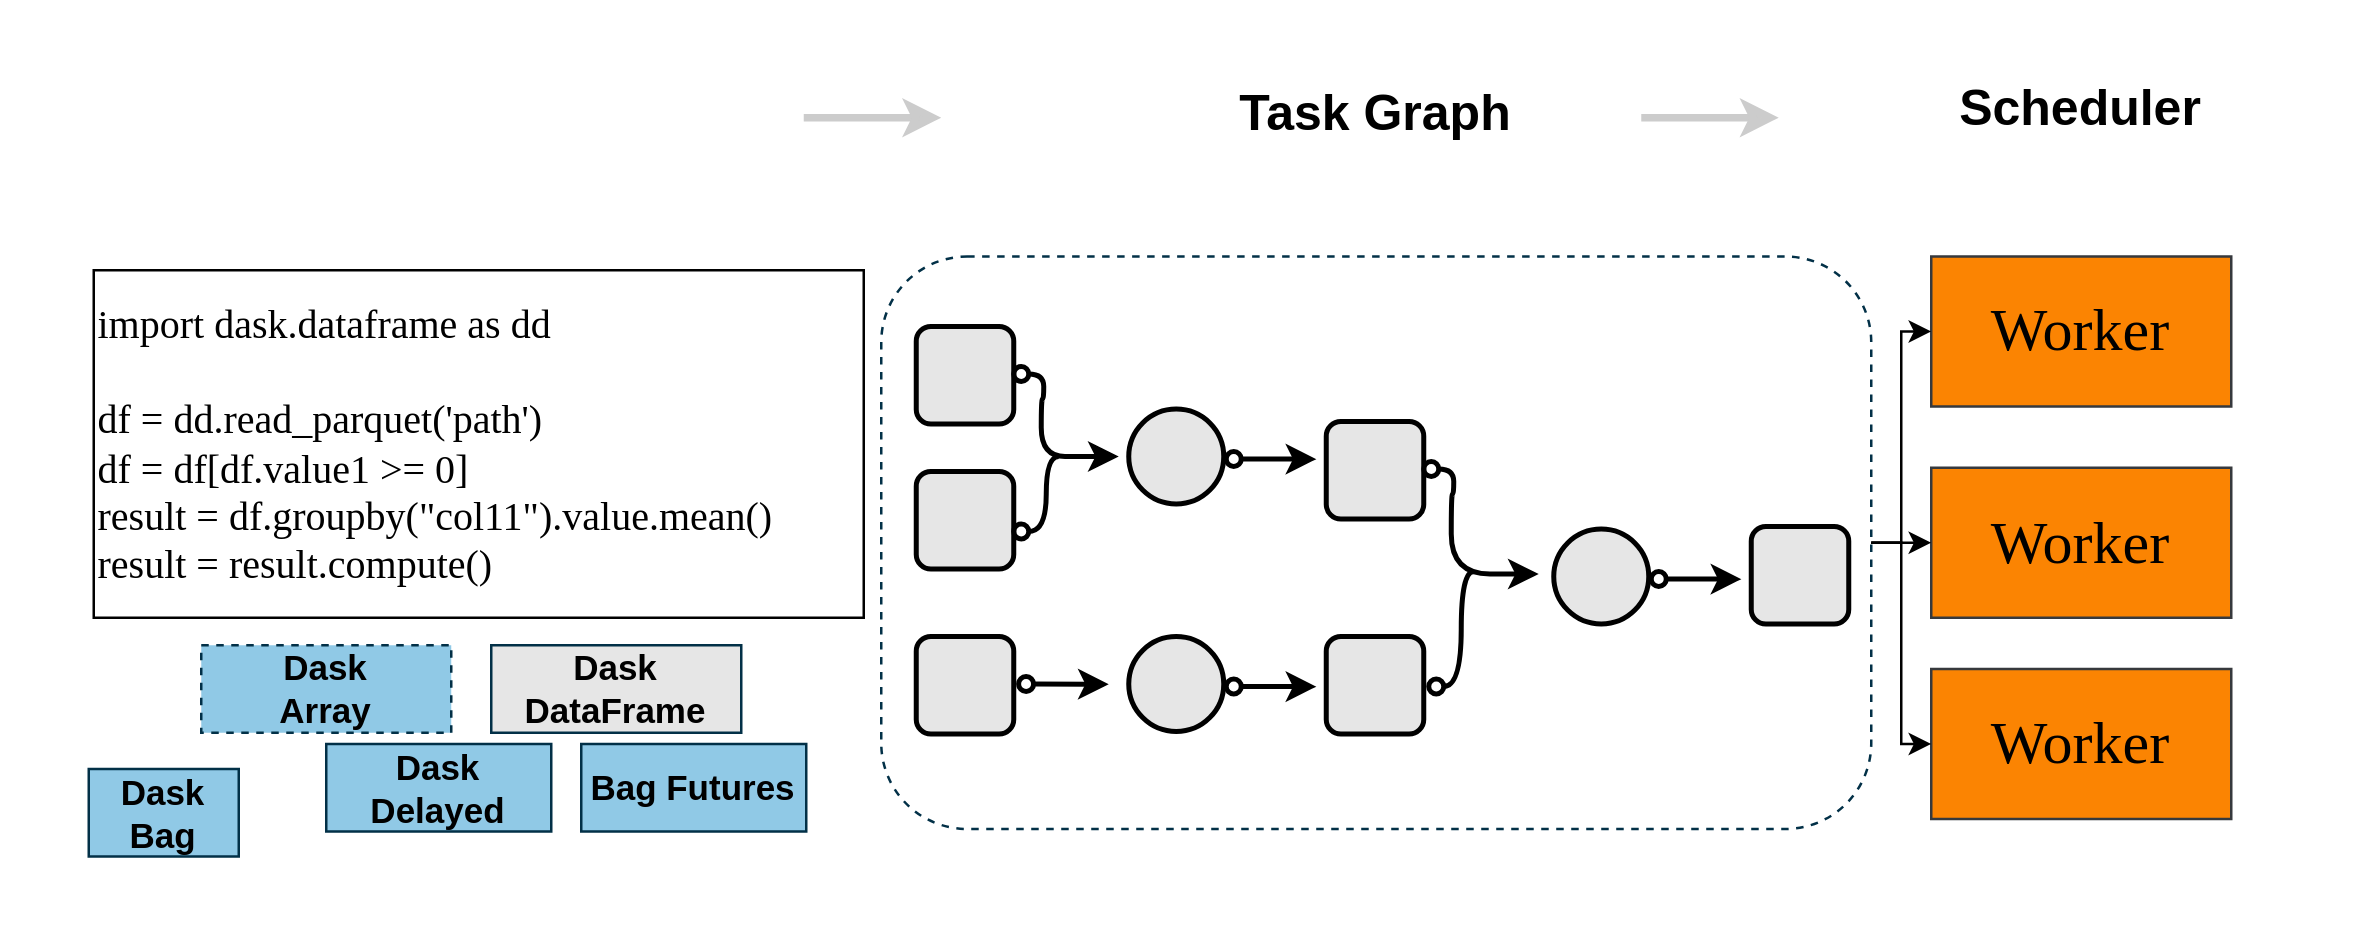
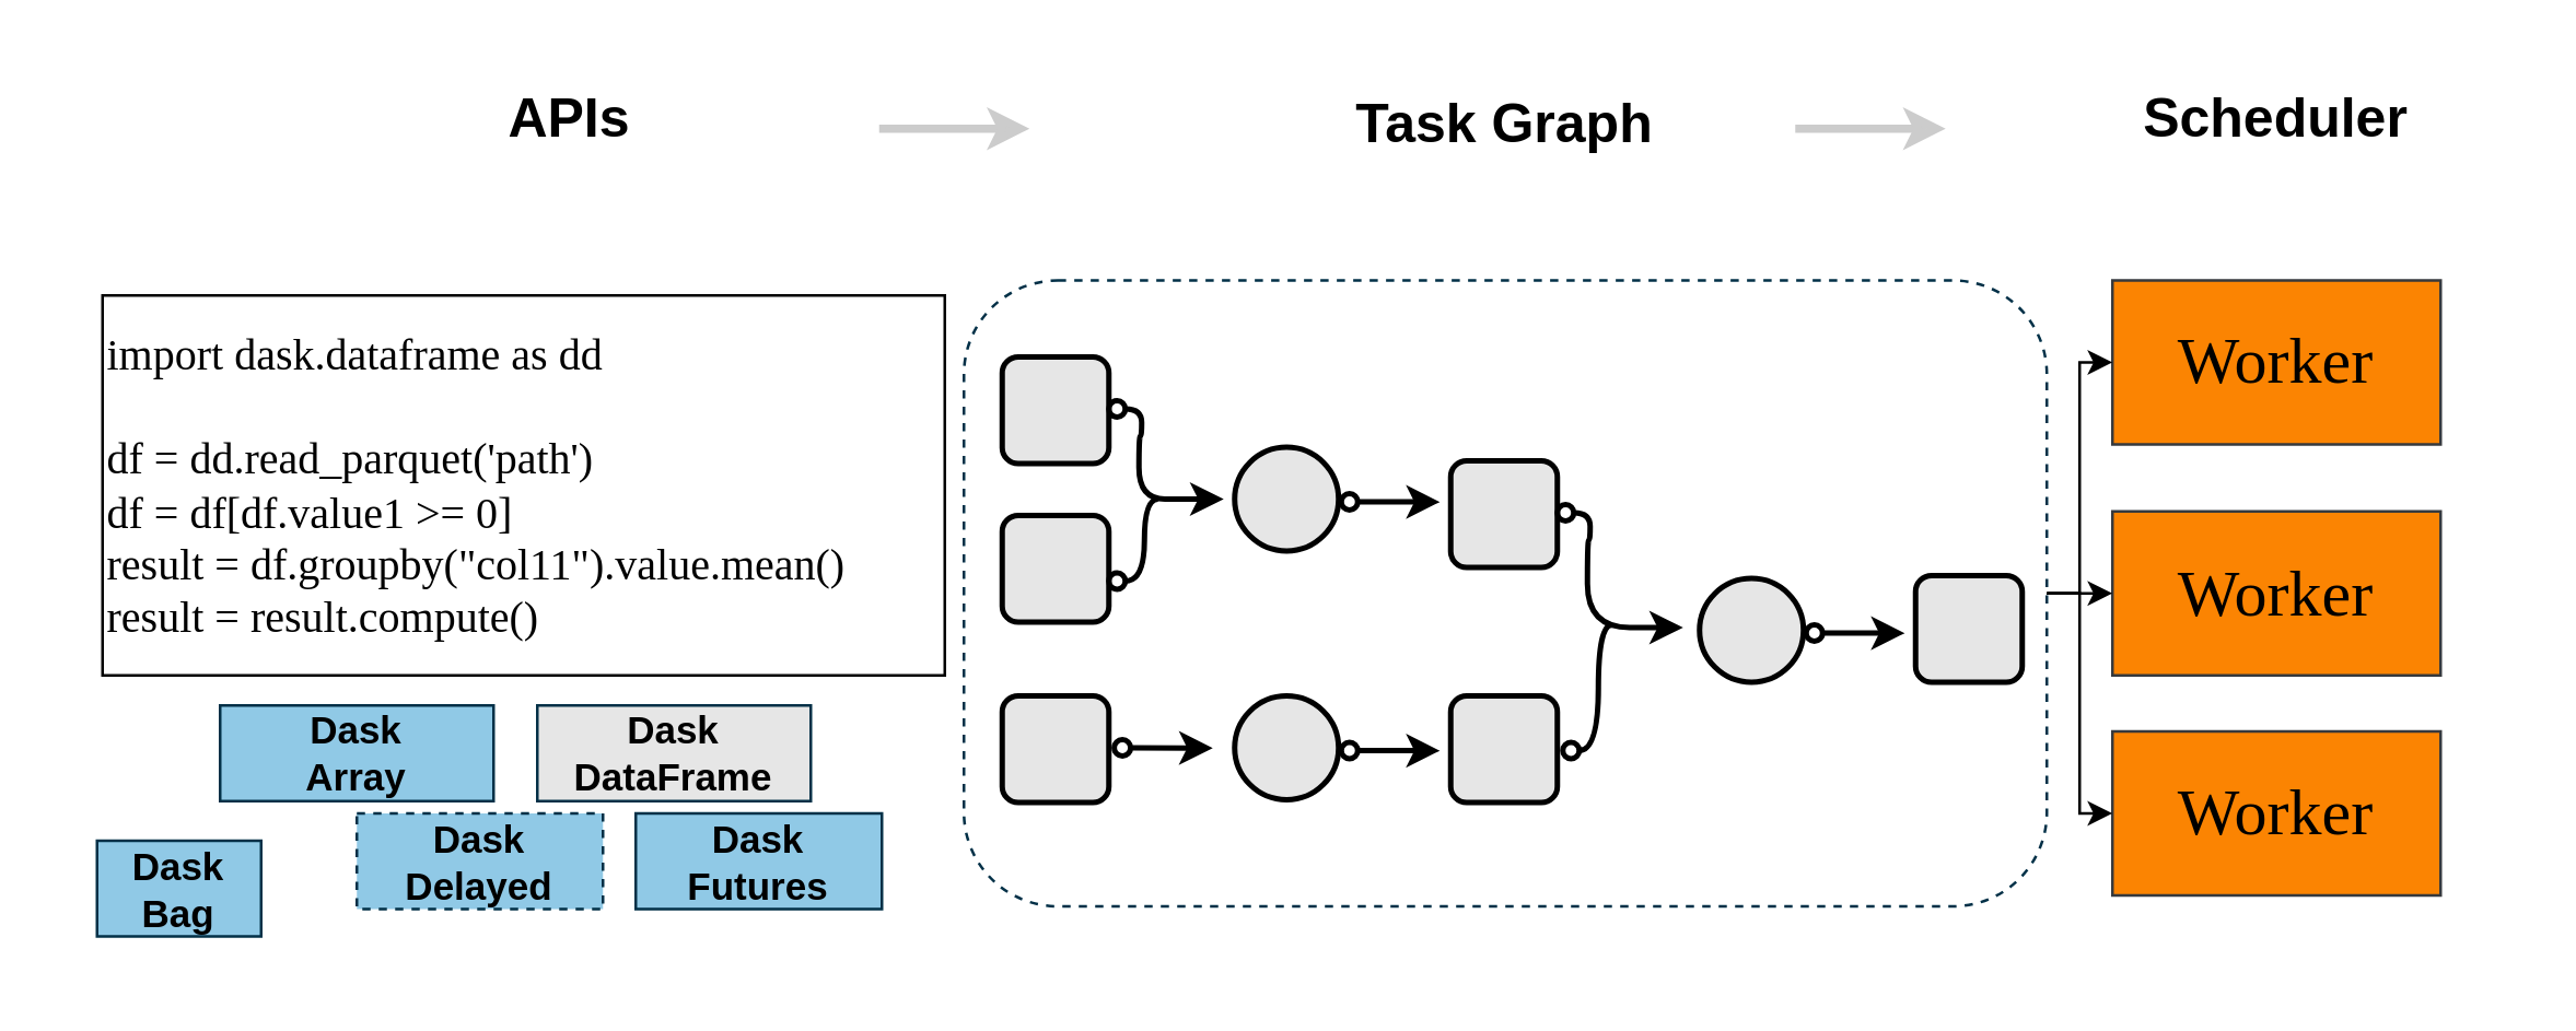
+ <mxCell id="5" value="&lt;span style=&quot;font-size: 20px;&quot;&gt;&lt;b&gt;APIs&lt;/b&gt;&lt;/span&gt;" style="text;html=1;strokeColor=none;fillColor=none;align=center;verticalAlign=middle;whiteSpace=wrap;rounded=0;" parent="1" vertex="1"><mxGeometry x="163" y="27" width="90" height="30" as="geometry" /></mxCell>
- <mxCell id="3" value="&lt;b style=&quot;font-size: 14px;&quot;&gt;Dask &lt;br&gt;Array&lt;/b&gt;" style="rounded=0;whiteSpace=wrap;html=1;fillColor=#90C9E6;strokeColor=#023047;fontSize=14;dashed=1;" parent="1" vertex="1"><mxGeometry x="80" y="257.5" width="100" height="35" as="geometry" /></mxCell>
+ <mxCell id="3" value="&lt;b style=&quot;font-size: 14px;&quot;&gt;Dask &lt;br&gt;Array&lt;/b&gt;" style="rounded=0;whiteSpace=wrap;html=1;fillColor=#90C9E6;strokeColor=#023047;fontSize=14;" parent="1" vertex="1"><mxGeometry x="80" y="257.5" width="100" height="35" as="geometry" /></mxCell>
- <mxCell id="30" value="&lt;b style=&quot;font-size: 14px;&quot;&gt;Dask Delayed&lt;/b&gt;" style="rounded=0;whiteSpace=wrap;html=1;fillColor=#90C9E6;strokeColor=#023047;fontSize=14;" parent="1" vertex="1"><mxGeometry x="130" y="297" width="90" height="35" as="geometry" /></mxCell>
+ <mxCell id="30" value="&lt;b style=&quot;font-size: 14px;&quot;&gt;Dask Delayed&lt;/b&gt;" style="rounded=0;whiteSpace=wrap;html=1;fillColor=#90C9E6;strokeColor=#023047;fontSize=14;dashed=1;" parent="1" vertex="1"><mxGeometry x="130" y="297" width="90" height="35" as="geometry" /></mxCell>
- <mxCell id="31" value="&lt;b style=&quot;font-size: 14px;&quot;&gt;Bag Futures&lt;/b&gt;" style="rounded=0;whiteSpace=wrap;html=1;fillColor=#90C9E6;strokeColor=#023047;fontSize=14;" parent="1" vertex="1"><mxGeometry x="232" y="297" width="90" height="35" as="geometry" /></mxCell>
+ <mxCell id="31" value="&lt;b style=&quot;font-size: 14px;&quot;&gt;Dask Futures&lt;/b&gt;" style="rounded=0;whiteSpace=wrap;html=1;fillColor=#90C9E6;strokeColor=#023047;fontSize=14;" parent="1" vertex="1"><mxGeometry x="232" y="297" width="90" height="35" as="geometry" /></mxCell>
